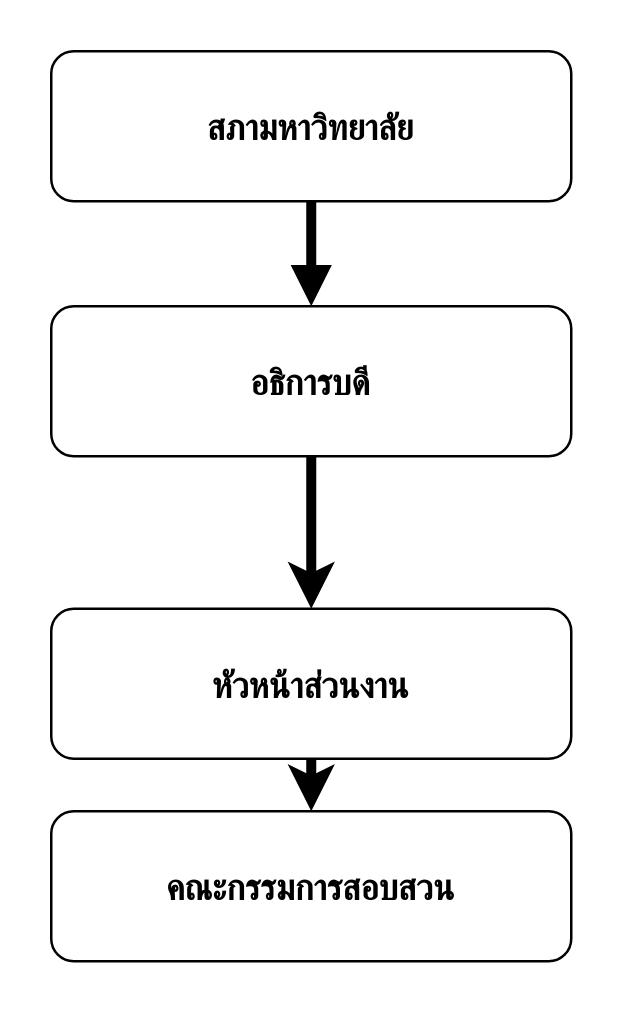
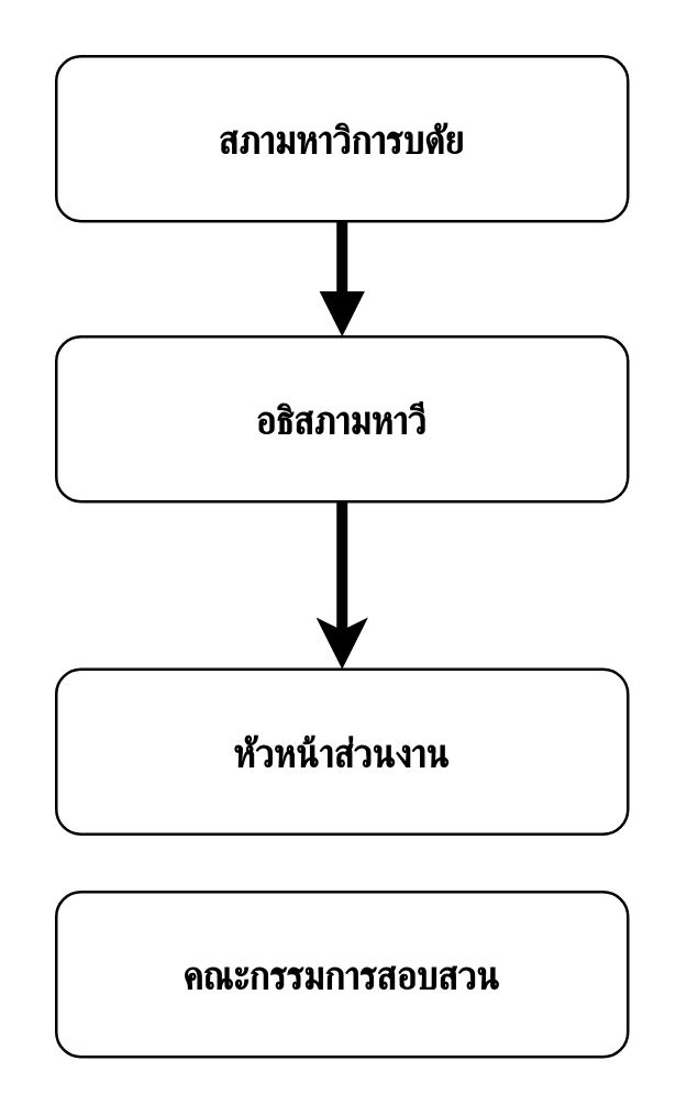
- <mxCell id="2" value="สภามหาวิทยาลัย" style="rounded=1;fillColor=none;strokeColor=#000000;shadow=0;gradientColor=none;fontStyle=1;fontColor=#000000;fontSize=14;" parent="1" vertex="1"><mxGeometry x="20" y="20" width="208" height="60" as="geometry" /></mxCell>
+ <mxCell id="2" value="สภามหาวิการบดัย" style="rounded=1;fillColor=none;strokeColor=#000000;shadow=0;gradientColor=none;fontStyle=1;fontColor=#000000;fontSize=14;" parent="1" vertex="1"><mxGeometry x="20" y="20" width="208" height="60" as="geometry" /></mxCell>
- <mxCell id="4" value="อธิการบดี" style="rounded=1;fillColor=none;strokeColor=#000000;shadow=0;gradientColor=none;fontStyle=1;fontColor=#000000;fontSize=14;" parent="1" vertex="1"><mxGeometry x="20" y="122" width="208" height="60" as="geometry" /></mxCell>
+ <mxCell id="4" value="อธิสภามหาวี" style="rounded=1;fillColor=none;strokeColor=#000000;shadow=0;gradientColor=none;fontStyle=1;fontColor=#000000;fontSize=14;" parent="1" vertex="1"><mxGeometry x="20" y="122" width="208" height="60" as="geometry" /></mxCell>
- <mxCell id="5" style="edgeStyle=orthogonalEdgeStyle;rounded=1;orthogonalLoop=1;jettySize=auto;html=1;exitX=0.5;exitY=1;exitDx=0;exitDy=0;strokeColor=#000000;strokeWidth=4;fontColor=#000000;shadow=0;" edge="1" parent="1" source="6" target="7"><mxGeometry relative="1" as="geometry" /></mxCell>
